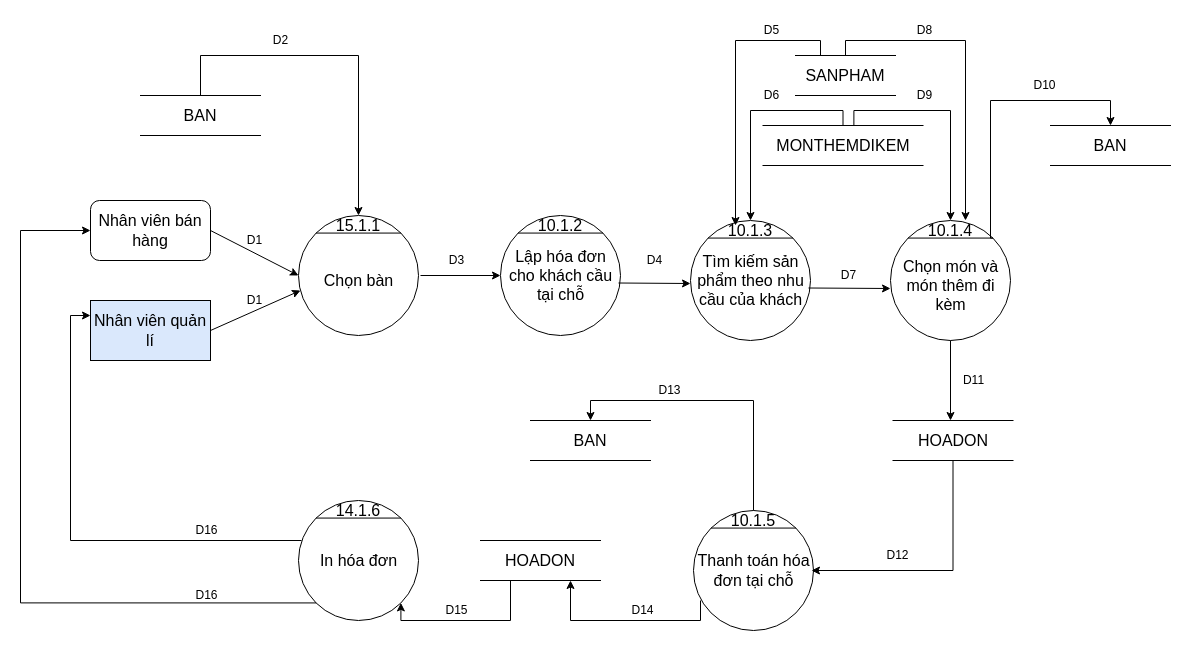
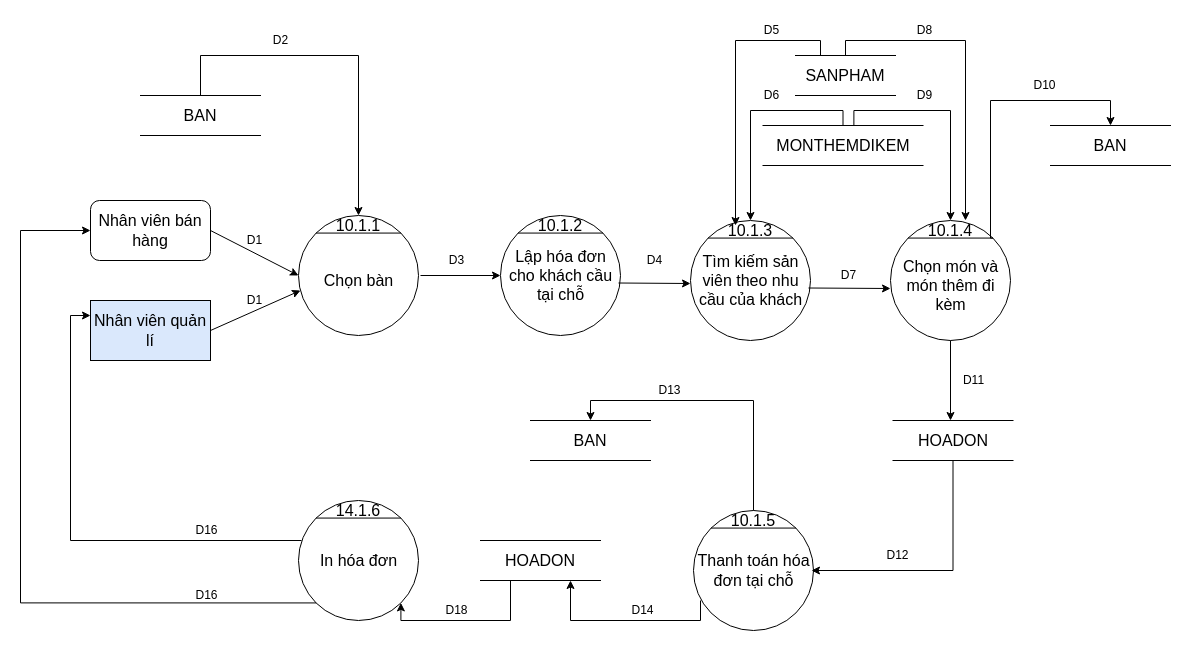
- <mxCell id="11" value="15.1.1" style="text;html=1;strokeColor=none;fillColor=none;align=center;verticalAlign=middle;whiteSpace=wrap;rounded=0;fontSize=16;" vertex="1" parent="1"><mxGeometry x="343" y="215" width="30" height="20" as="geometry" /></mxCell>
+ <mxCell id="11" value="10.1.1" style="text;html=1;strokeColor=none;fillColor=none;align=center;verticalAlign=middle;whiteSpace=wrap;rounded=0;fontSize=16;" vertex="1" parent="1"><mxGeometry x="343" y="215" width="30" height="20" as="geometry" /></mxCell>
- <mxCell id="42" value="Tìm kiếm sản phẩm theo nhu cầu của khách" style="text;html=1;strokeColor=none;fillColor=none;align=center;verticalAlign=middle;whiteSpace=wrap;rounded=0;fontSize=16;" vertex="1" parent="1"><mxGeometry x="693" y="265" width="115" height="30" as="geometry" /></mxCell>
+ <mxCell id="42" value="Tìm kiếm sản viên theo nhu cầu của khách" style="text;html=1;strokeColor=none;fillColor=none;align=center;verticalAlign=middle;whiteSpace=wrap;rounded=0;fontSize=16;" vertex="1" parent="1"><mxGeometry x="693" y="265" width="115" height="30" as="geometry" /></mxCell>
- <mxCell id="75" value="D15" style="text;html=1;strokeColor=none;fillColor=none;align=center;verticalAlign=middle;whiteSpace=wrap;rounded=0;" vertex="1" parent="1"><mxGeometry x="431.5" y="600" width="48.5" height="20" as="geometry" /></mxCell>
+ <mxCell id="75" value="D18" style="text;html=1;strokeColor=none;fillColor=none;align=center;verticalAlign=middle;whiteSpace=wrap;rounded=0;" vertex="1" parent="1"><mxGeometry x="431.5" y="600" width="48.5" height="20" as="geometry" /></mxCell>
